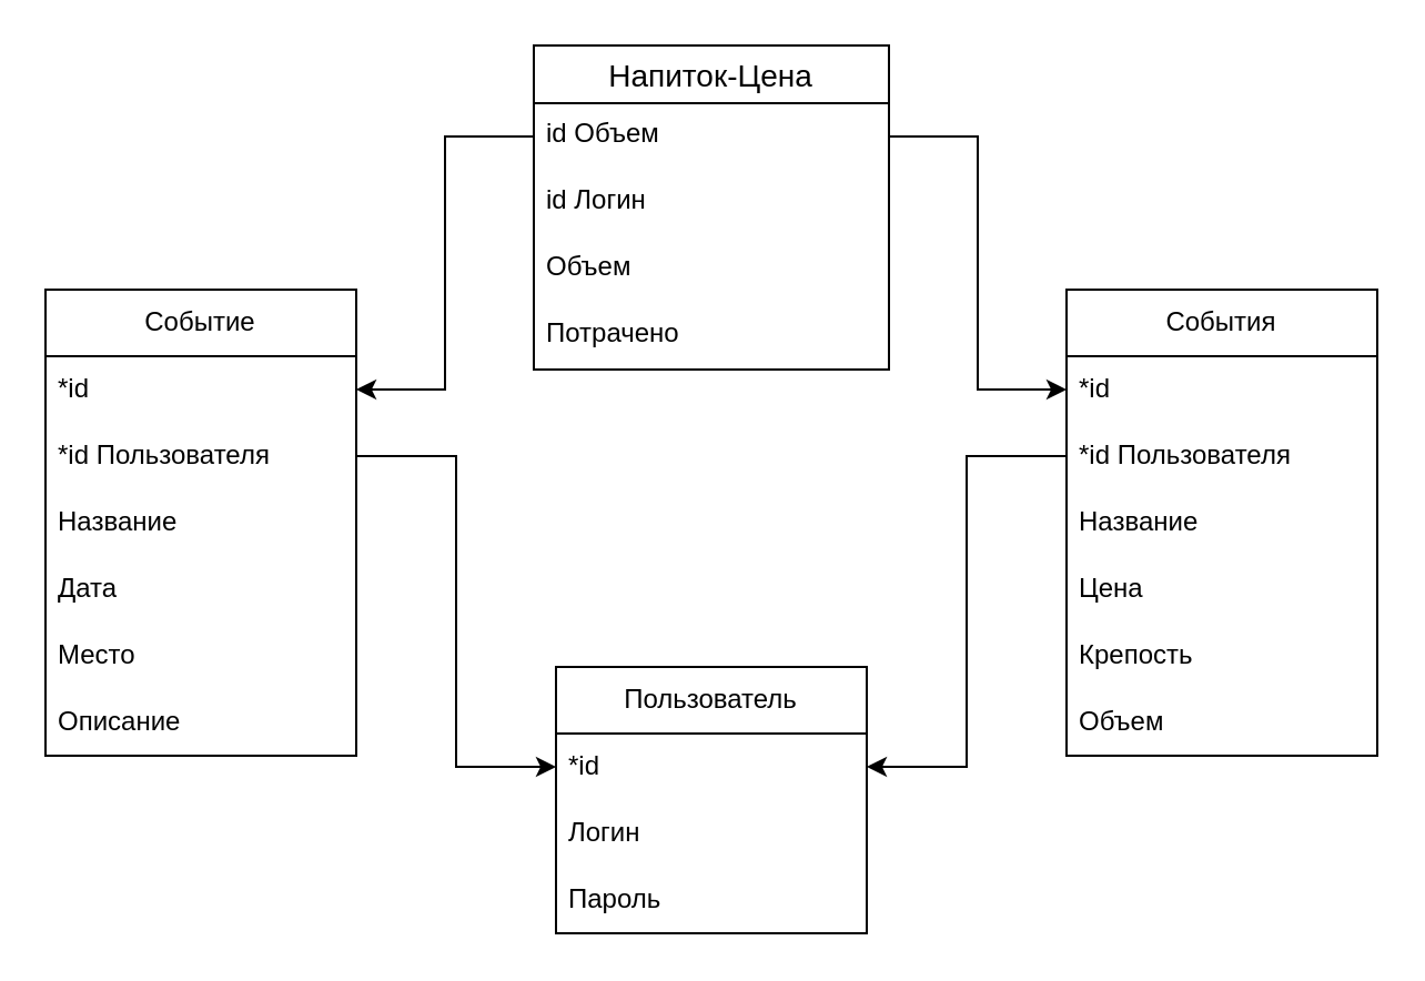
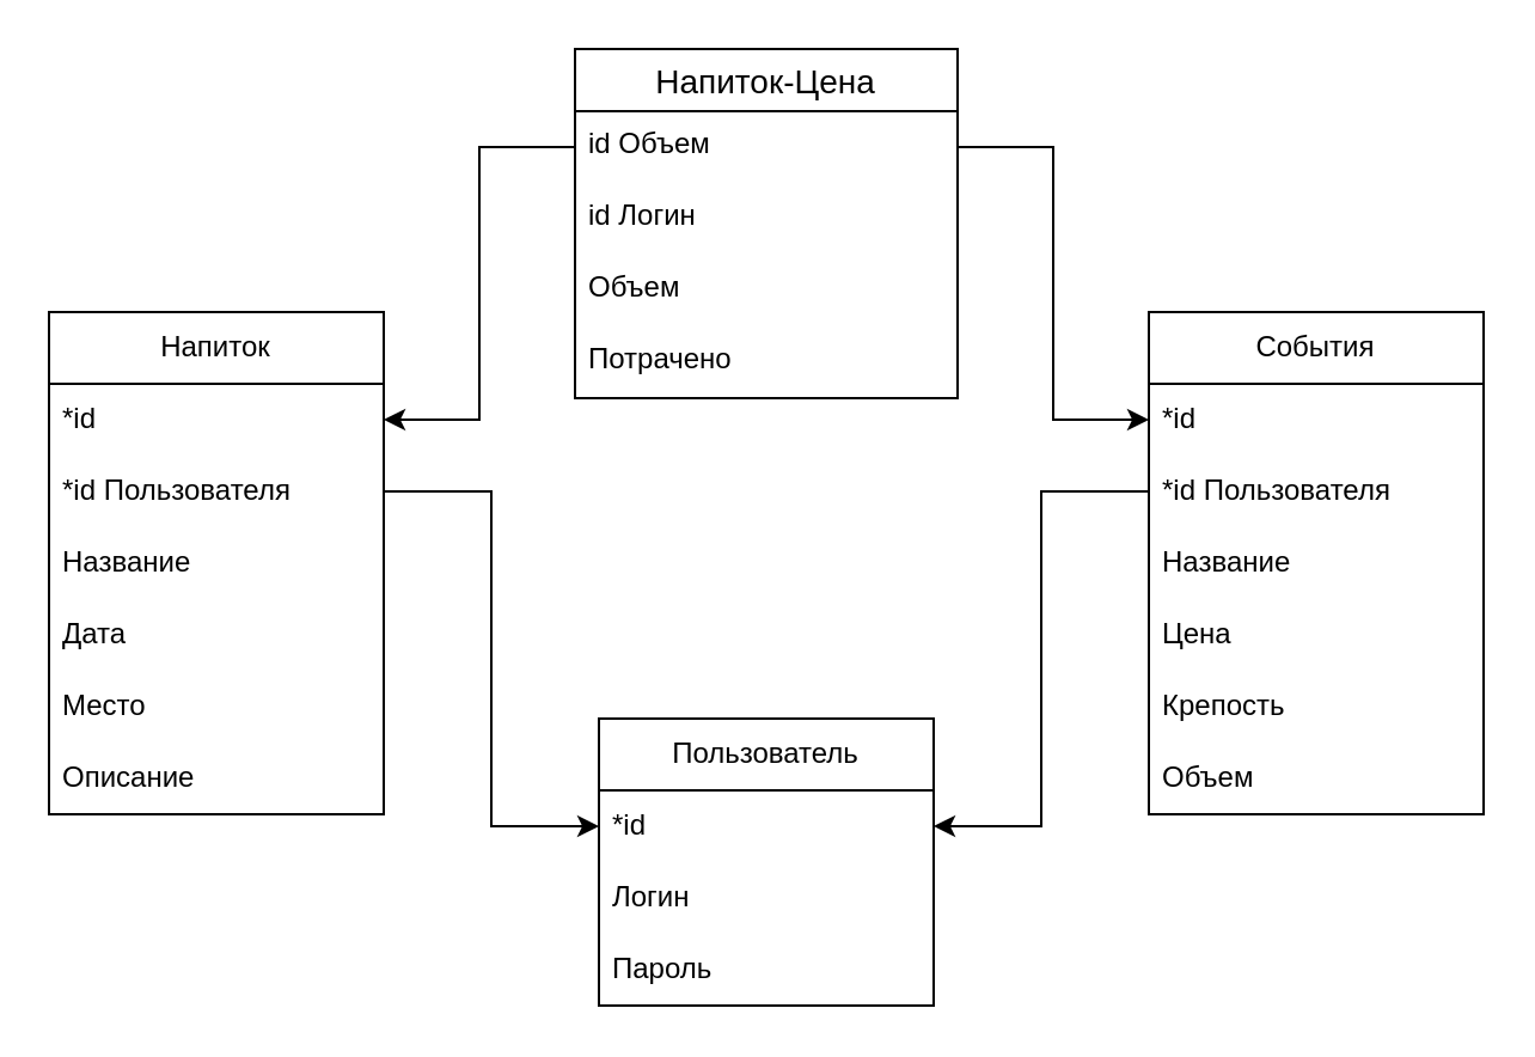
- <mxCell id="6" value="Событие" style="swimlane;fontStyle=0;childLayout=stackLayout;horizontal=1;startSize=30;horizontalStack=0;resizeParent=1;resizeParentMax=0;resizeLast=0;collapsible=1;marginBottom=0;whiteSpace=wrap;html=1;" parent="1" vertex="1"><mxGeometry x="20" y="130" width="140" height="210" as="geometry" /></mxCell>
+ <mxCell id="6" value="Напиток" style="swimlane;fontStyle=0;childLayout=stackLayout;horizontal=1;startSize=30;horizontalStack=0;resizeParent=1;resizeParentMax=0;resizeLast=0;collapsible=1;marginBottom=0;whiteSpace=wrap;html=1;" parent="1" vertex="1"><mxGeometry x="20" y="130" width="140" height="210" as="geometry" /></mxCell>
